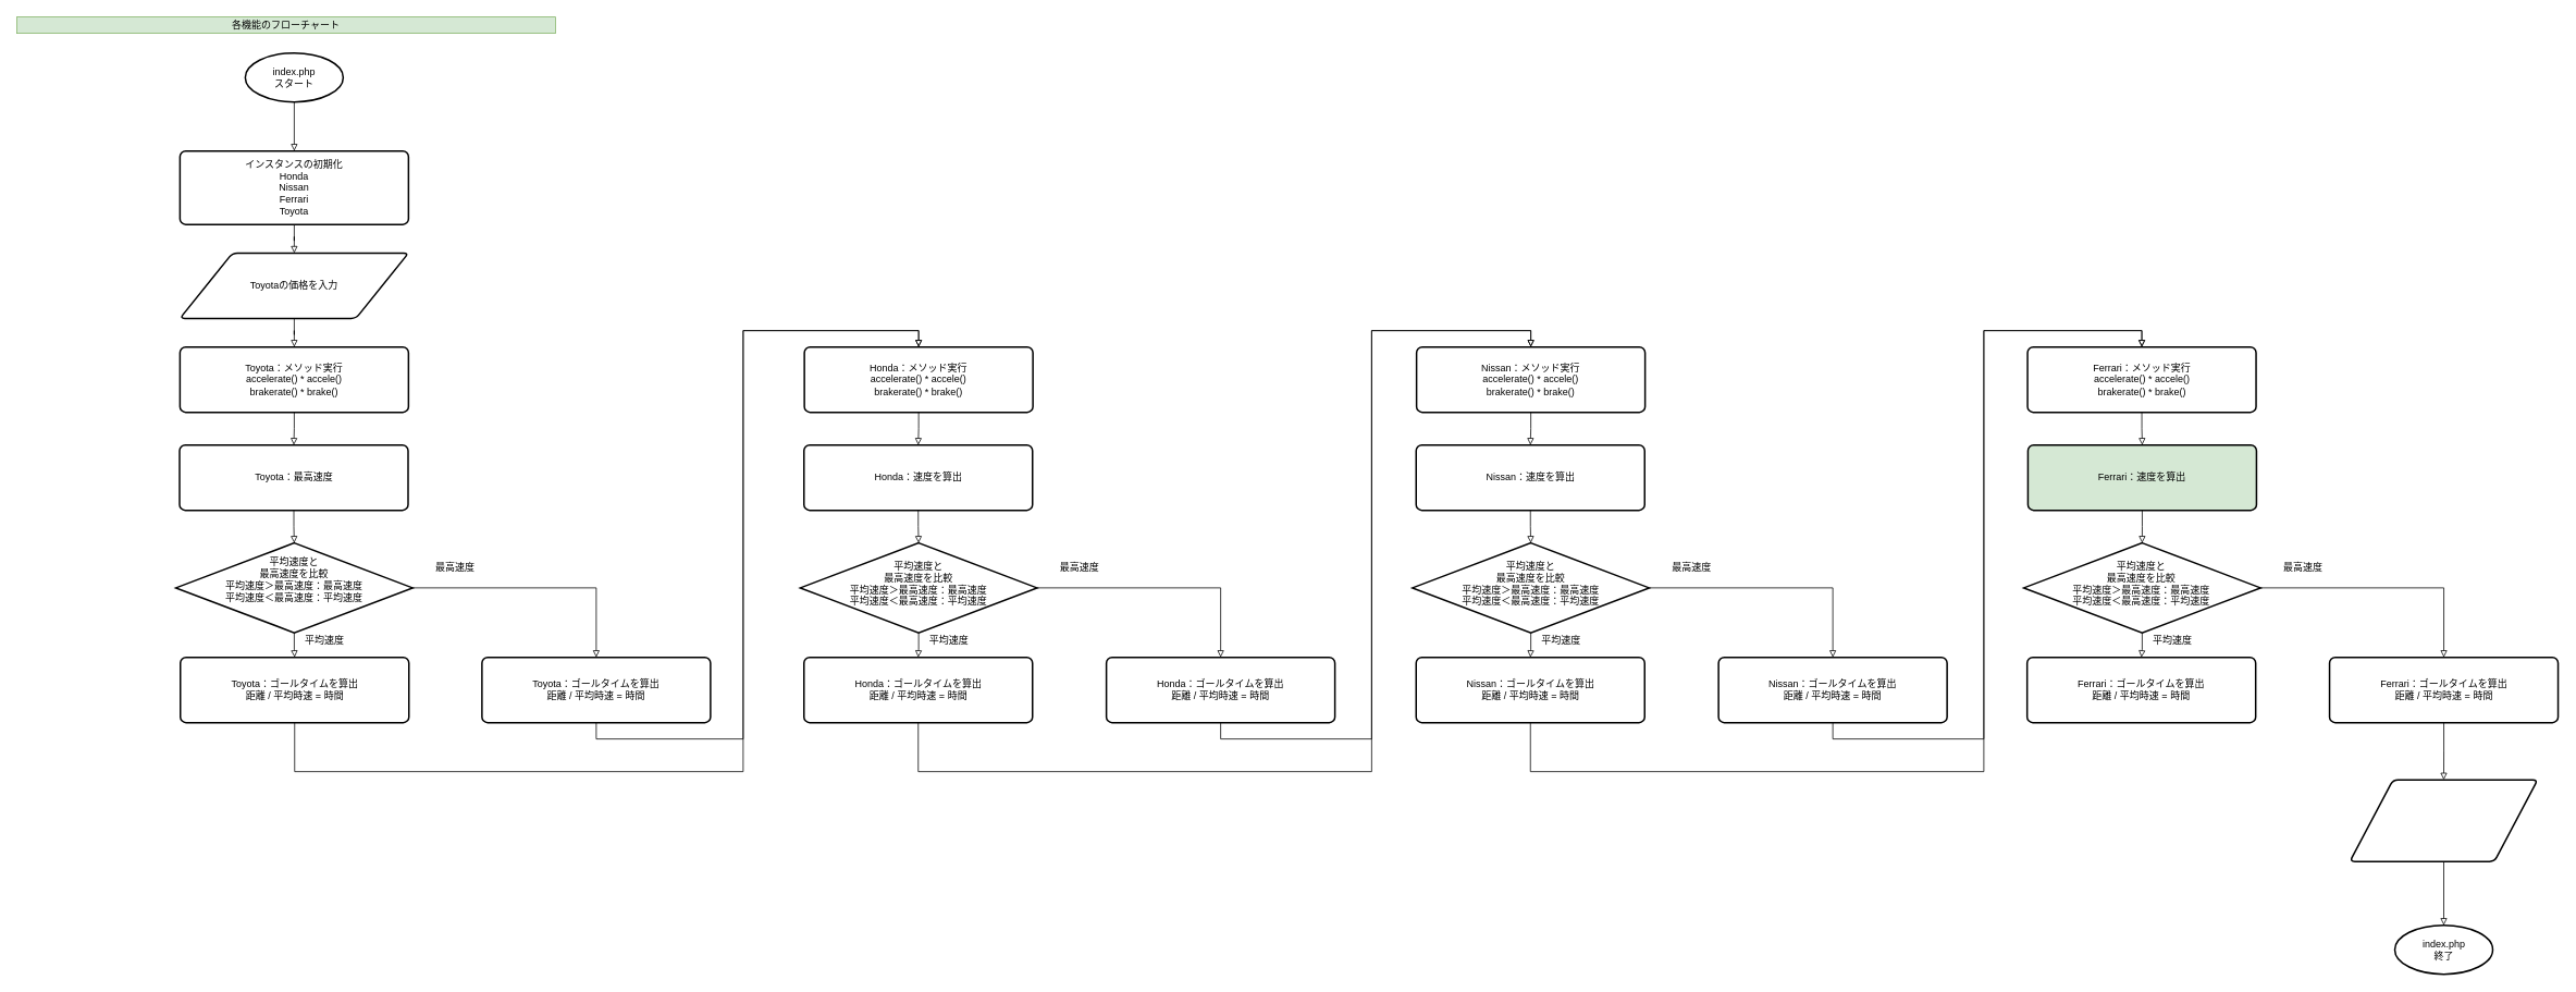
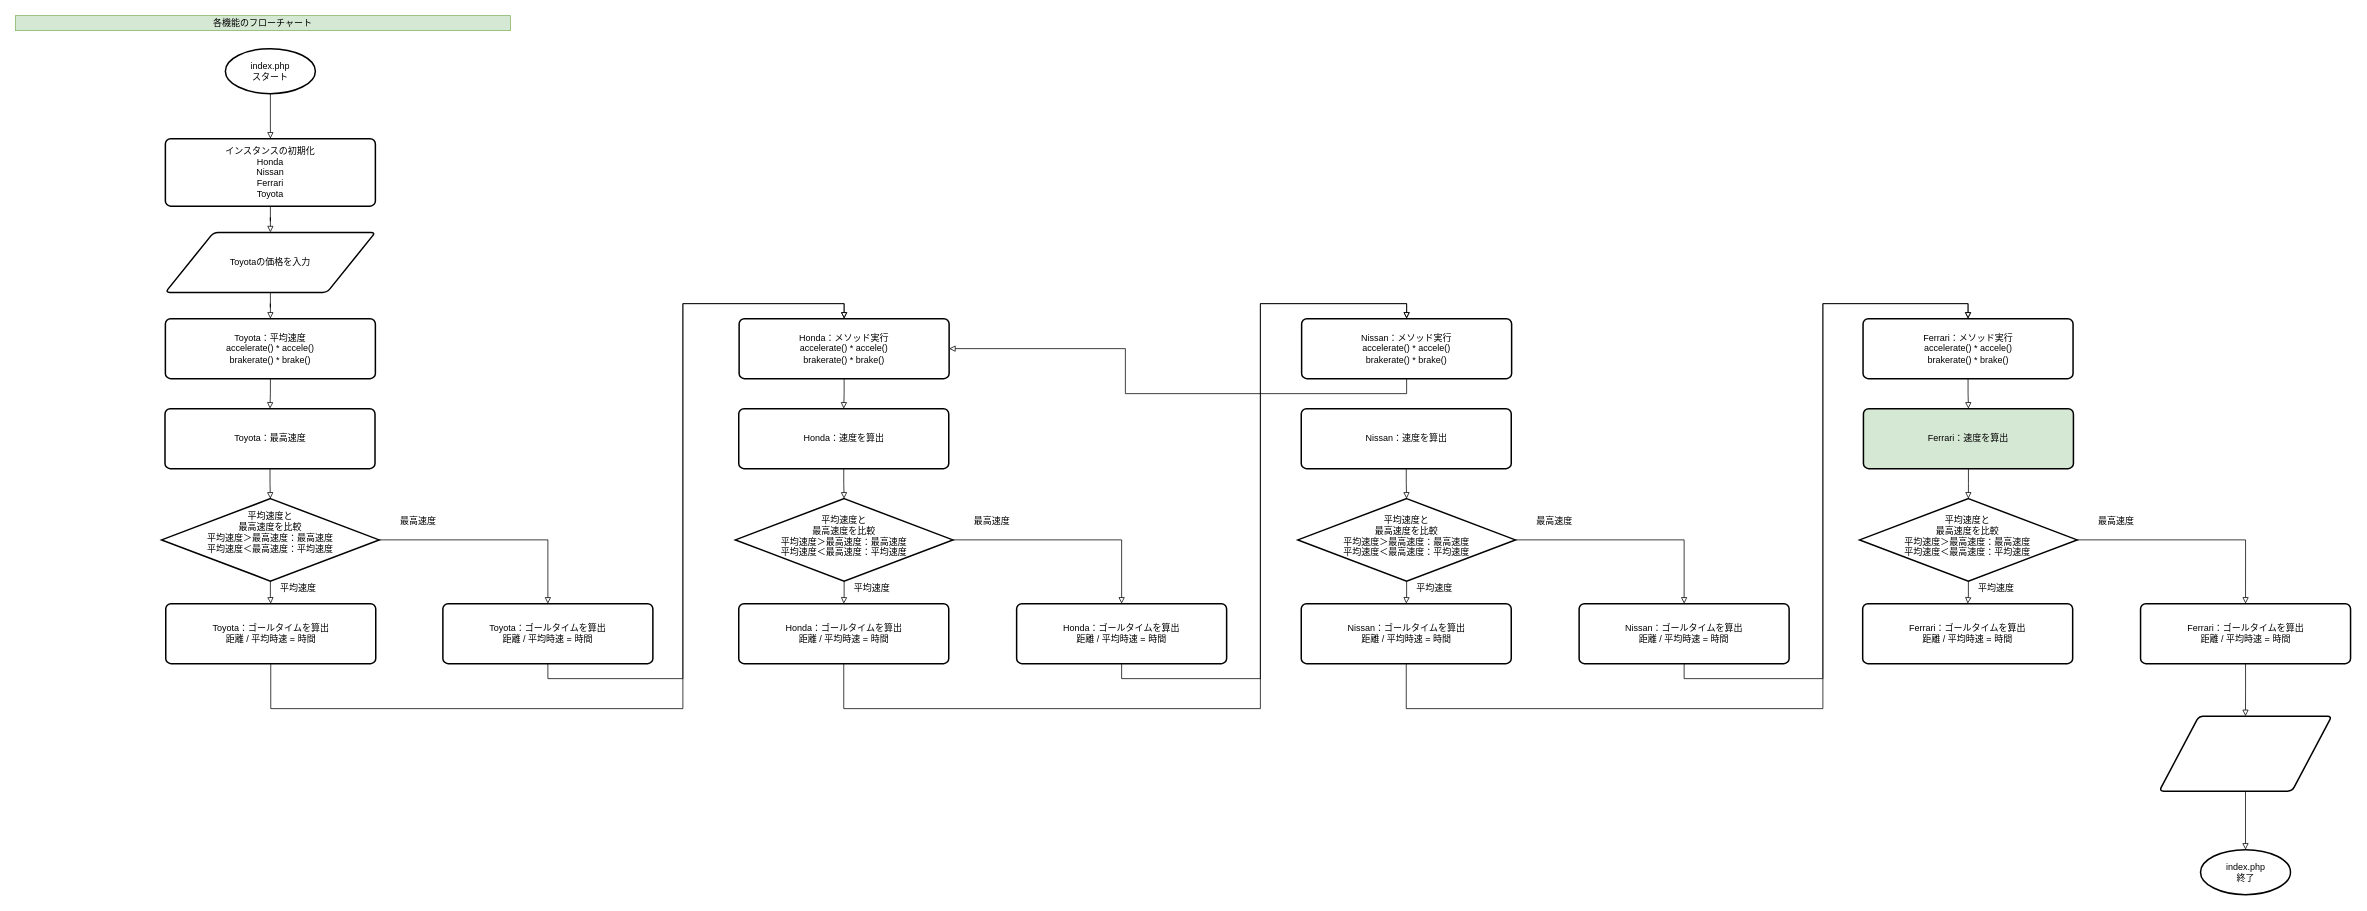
- <mxCell id="7" value="Toyota：メソッド実行&lt;br&gt;accelerate() * accele()&lt;br&gt;brakerate() * brake()" style="rounded=1;whiteSpace=wrap;html=1;absoluteArcSize=1;arcSize=14;strokeWidth=2;" parent="1" vertex="1"><mxGeometry x="220" y="424" width="280" height="80" as="geometry" /></mxCell>
+ <mxCell id="7" value="Toyota：平均速度&lt;br&gt;accelerate() * accele()&lt;br&gt;brakerate() * brake()" style="rounded=1;whiteSpace=wrap;html=1;absoluteArcSize=1;arcSize=14;strokeWidth=2;" parent="1" vertex="1"><mxGeometry x="220" y="424" width="280" height="80" as="geometry" /></mxCell>
- <mxCell id="38" style="edgeStyle=orthogonalEdgeStyle;rounded=0;orthogonalLoop=1;jettySize=auto;html=1;exitX=0.5;exitY=1;exitDx=0;exitDy=0;endArrow=block;endFill=0;" edge="1" parent="1" source="39" target="41"><mxGeometry relative="1" as="geometry" /></mxCell>
+ <mxCell id="38" style="edgeStyle=orthogonalEdgeStyle;rounded=0;orthogonalLoop=1;jettySize=auto;html=1;exitX=0.5;exitY=1;exitDx=0;exitDy=0;endArrow=block;endFill=0;" edge="1" parent="1" source="39" target="26"><mxGeometry relative="1" as="geometry" /></mxCell>
